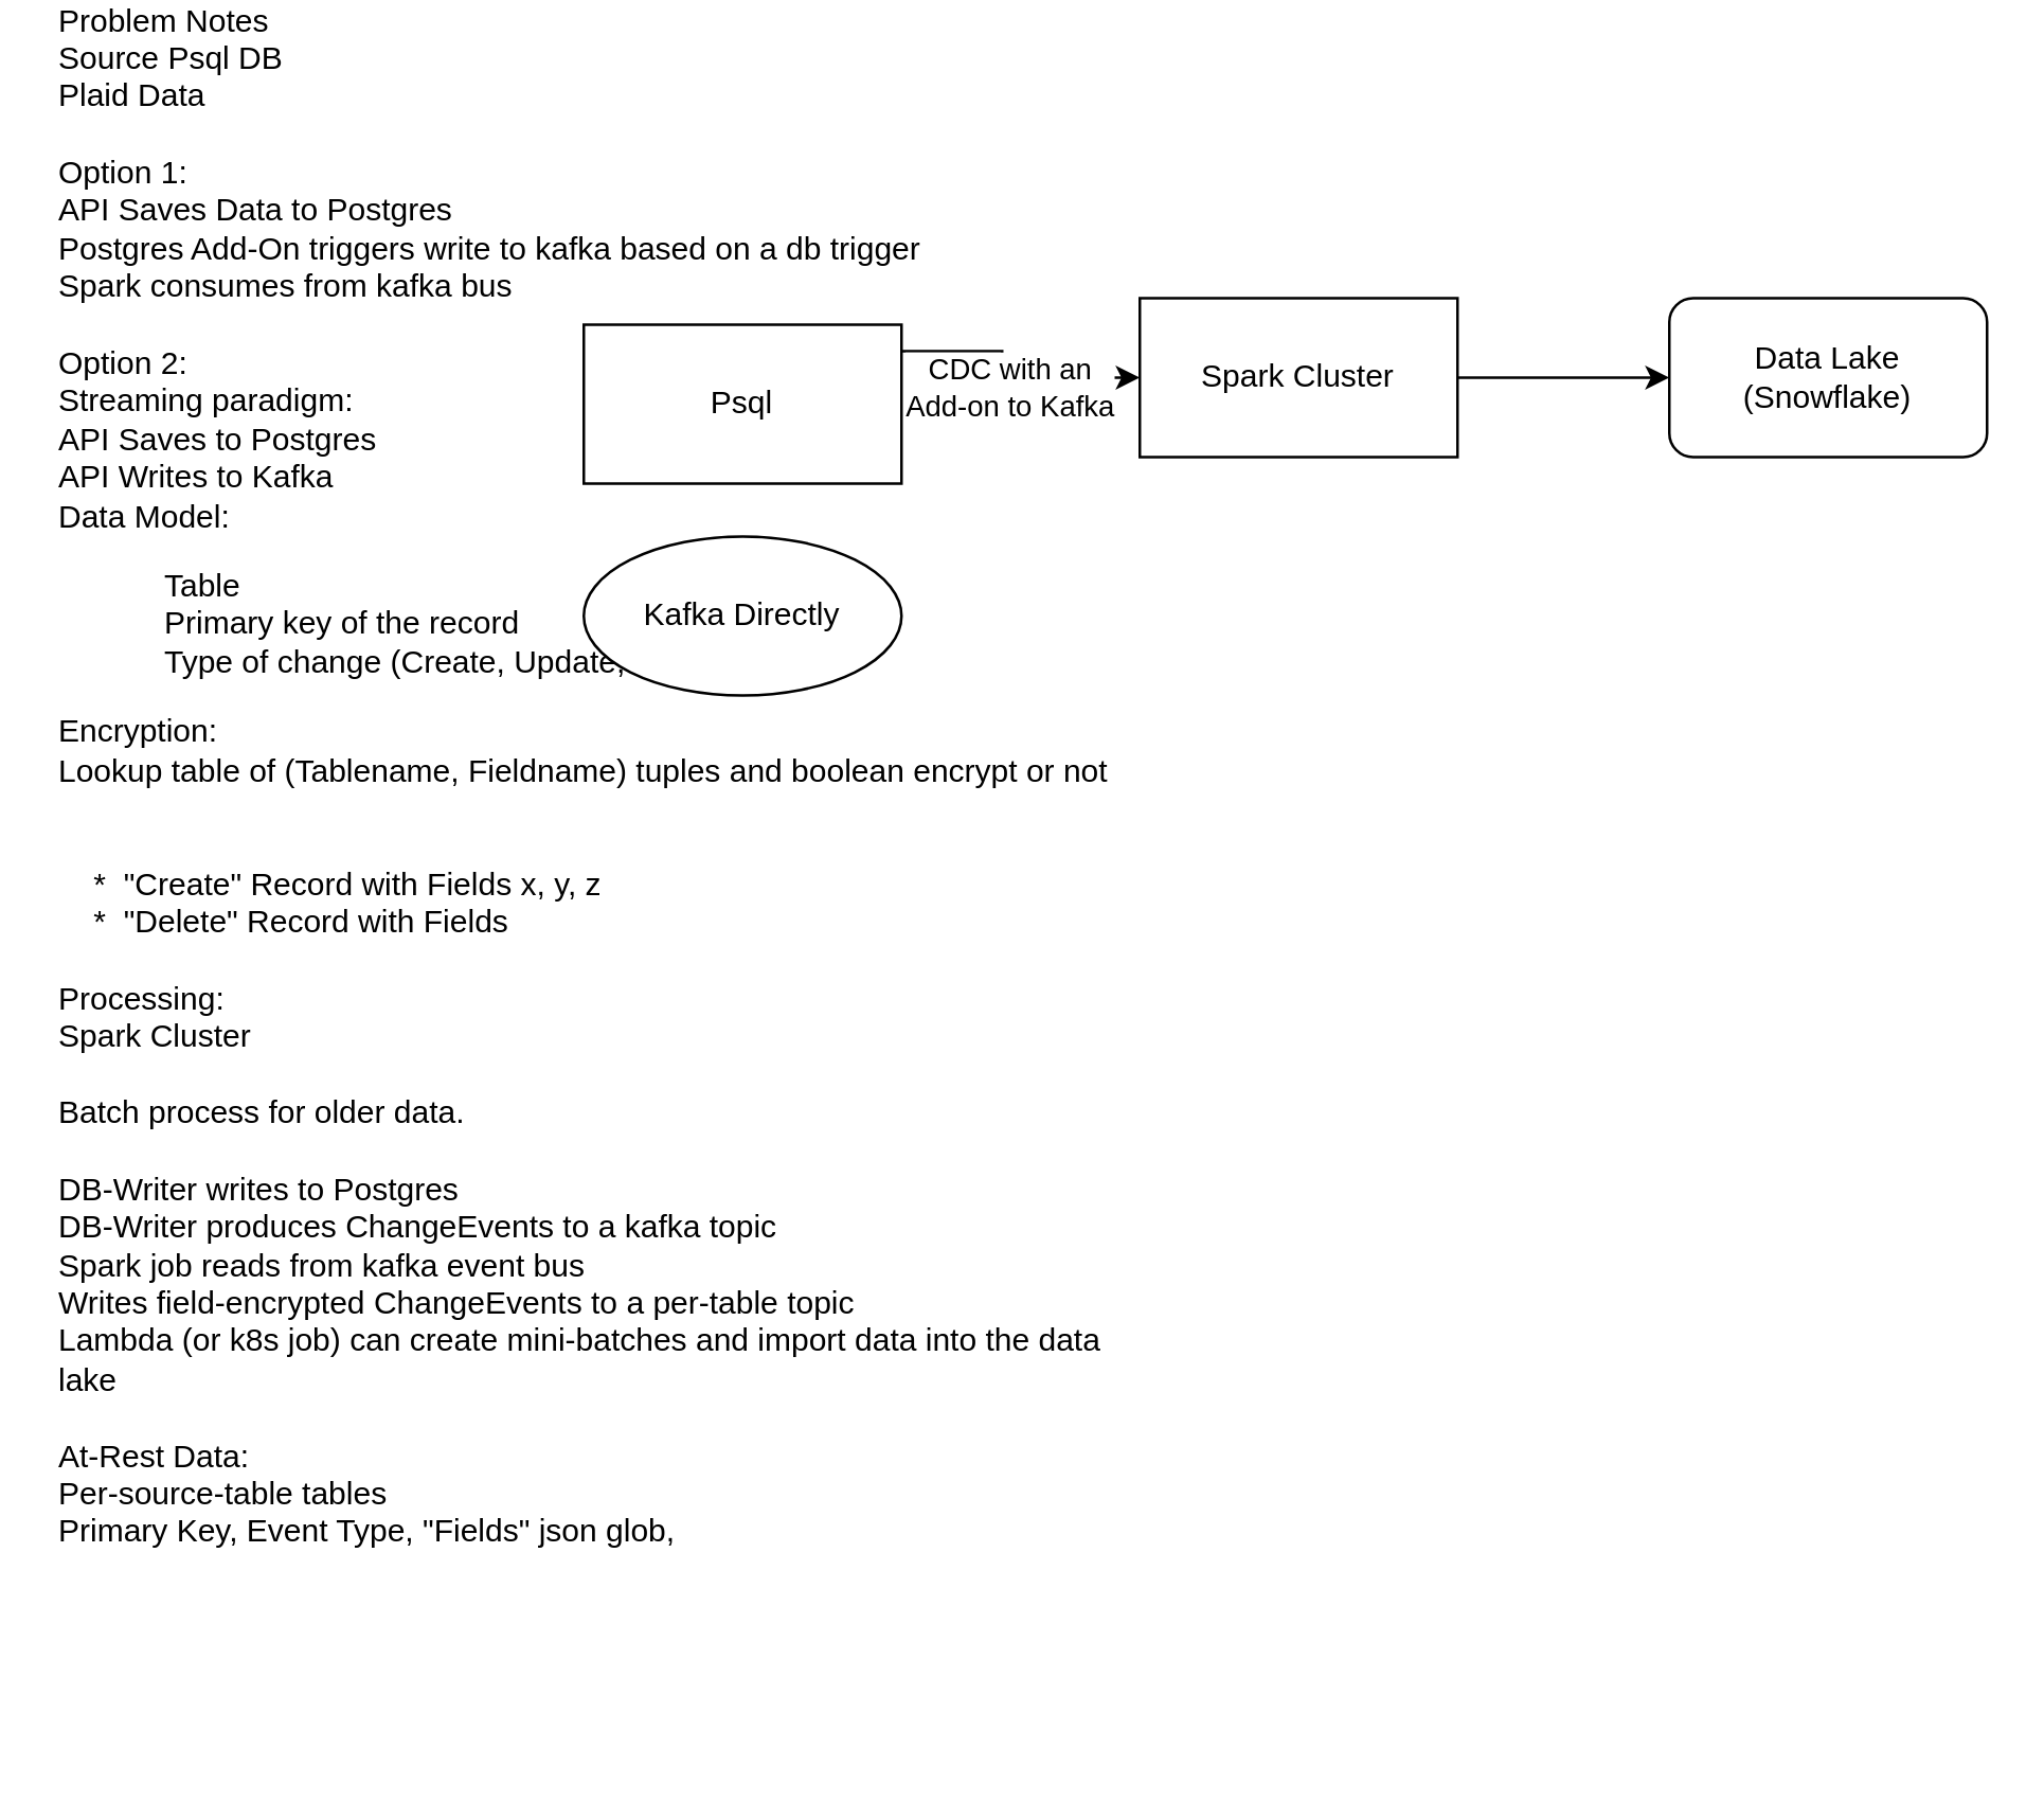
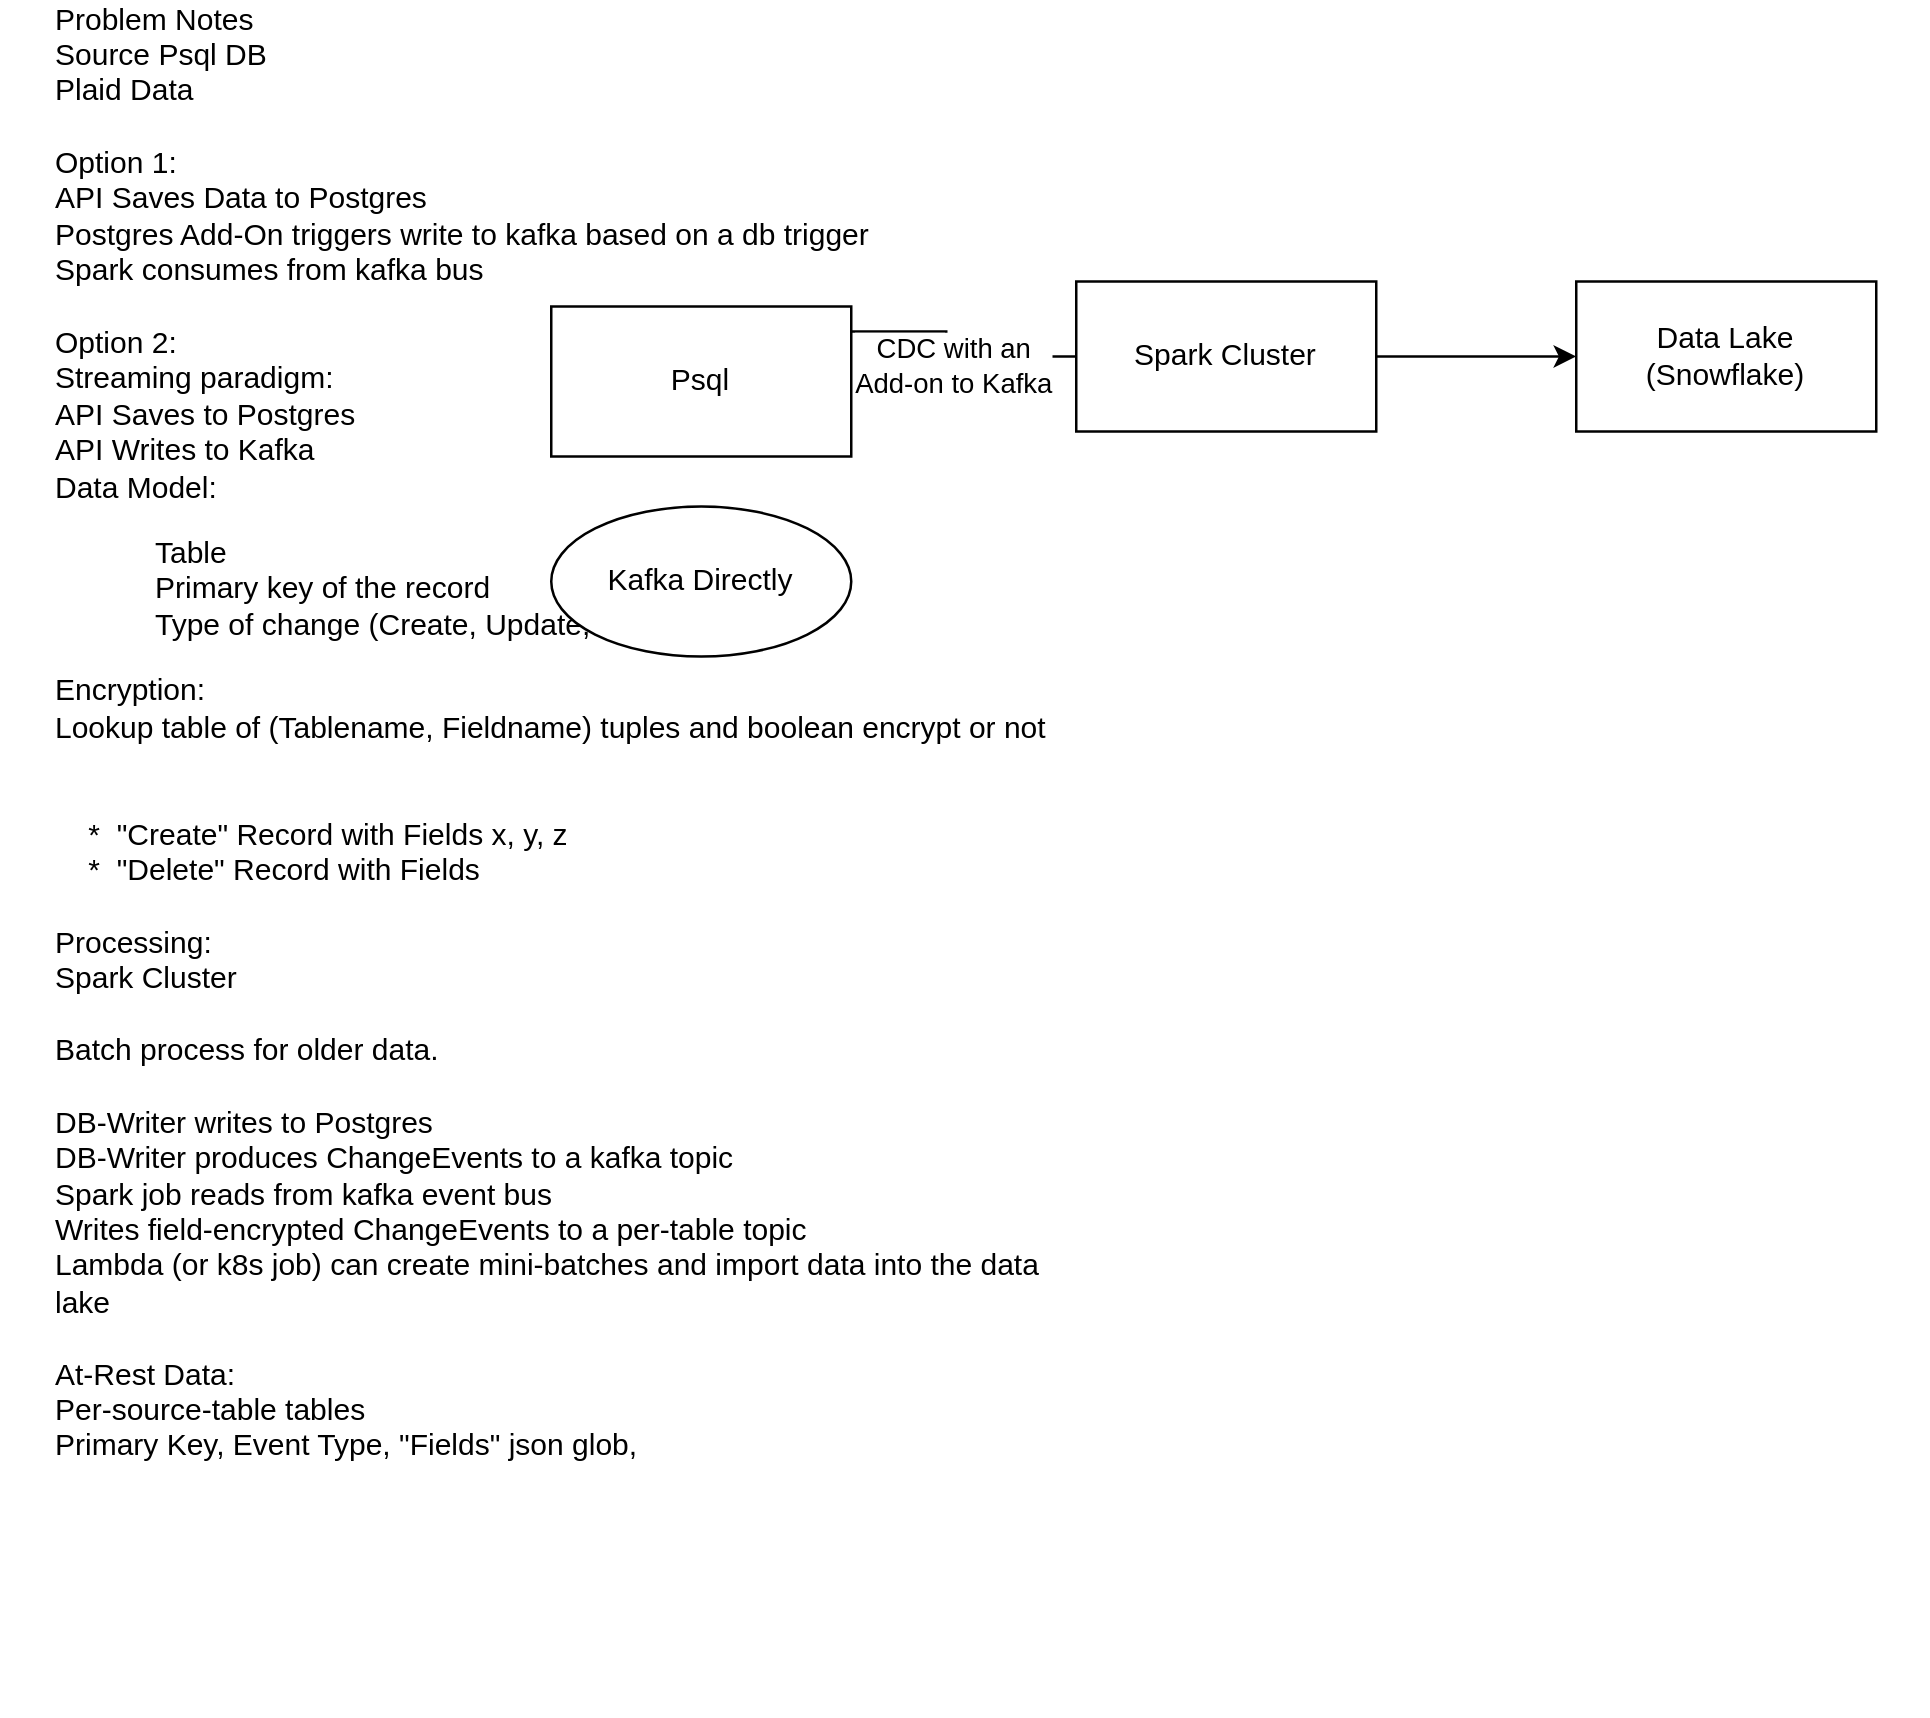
- <mxCell id="3" value="" style="edgeStyle=orthogonalEdgeStyle;rounded=0;orthogonalLoop=1;jettySize=auto;html=1;" edge="1" parent="1" source="5" target="7"><mxGeometry relative="1" as="geometry"><Array as="points"><mxPoint x="260" y="88" /><mxPoint x="378" y="88" /><mxPoint x="378" y="138" /></Array></mxGeometry></mxCell>
+ <mxCell id="3" value="" style="edgeStyle=orthogonalEdgeStyle;rounded=0;orthogonalLoop=1;jettySize=auto;html=1;endArrow=none;" edge="1" parent="1" source="5" target="7"><mxGeometry relative="1" as="geometry"><Array as="points"><mxPoint x="260" y="88" /><mxPoint x="378" y="88" /><mxPoint x="378" y="138" /></Array></mxGeometry></mxCell>
- <mxCell id="8" value="Data Lake&lt;br&gt;(Snowflake) " style="whiteSpace=wrap;html=1;rounded=1;" vertex="1" parent="1"><mxGeometry x="630" y="68" width="120" height="60" as="geometry" /></mxCell>
+ <mxCell id="8" value="Data Lake&lt;br&gt;(Snowflake) " style="rounded=0;whiteSpace=wrap;html=1;" vertex="1" parent="1"><mxGeometry x="630" y="68" width="120" height="60" as="geometry" /></mxCell>
